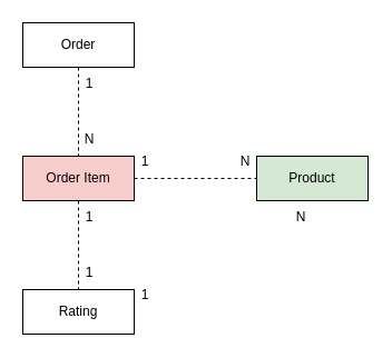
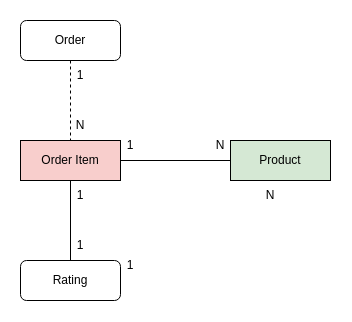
- <mxCell id="3" value="Order" style="whiteSpace=wrap;html=1;align=center;" parent="1" vertex="1"><mxGeometry x="20" y="20" width="100" height="40" as="geometry" /></mxCell>
+ <mxCell id="3" value="Order" style="whiteSpace=wrap;html=1;align=center;rounded=1;" parent="1" vertex="1"><mxGeometry x="20" y="20" width="100" height="40" as="geometry" /></mxCell>
- <mxCell id="4" style="edgeStyle=orthogonalEdgeStyle;rounded=0;orthogonalLoop=1;jettySize=auto;html=1;exitX=1;exitY=0.5;exitDx=0;exitDy=0;endArrow=none;endFill=0;dashed=1;" parent="1" source="6" target="8" edge="1"><mxGeometry relative="1" as="geometry" /></mxCell>
+ <mxCell id="4" style="edgeStyle=orthogonalEdgeStyle;rounded=0;orthogonalLoop=1;jettySize=auto;html=1;exitX=1;exitY=0.5;exitDx=0;exitDy=0;endArrow=none;endFill=0;" parent="1" source="6" target="8" edge="1"><mxGeometry relative="1" as="geometry" /></mxCell>
- <mxCell id="5" style="edgeStyle=orthogonalEdgeStyle;rounded=0;orthogonalLoop=1;jettySize=auto;html=1;exitX=0.5;exitY=1;exitDx=0;exitDy=0;entryX=0.5;entryY=0;entryDx=0;entryDy=0;endArrow=none;endFill=0;dashed=1;" parent="1" source="6" target="7" edge="1"><mxGeometry relative="1" as="geometry" /></mxCell>
+ <mxCell id="5" style="edgeStyle=orthogonalEdgeStyle;rounded=0;orthogonalLoop=1;jettySize=auto;html=1;exitX=0.5;exitY=1;exitDx=0;exitDy=0;entryX=0.5;entryY=0;entryDx=0;entryDy=0;endArrow=none;endFill=0;" parent="1" source="6" target="7" edge="1"><mxGeometry relative="1" as="geometry" /></mxCell>
- <mxCell id="7" value="Rating" style="whiteSpace=wrap;html=1;align=center;" parent="1" vertex="1"><mxGeometry x="20" y="260" width="100" height="40" as="geometry" /></mxCell>
+ <mxCell id="7" value="Rating" style="whiteSpace=wrap;html=1;align=center;rounded=1;" parent="1" vertex="1"><mxGeometry x="20" y="260" width="100" height="40" as="geometry" /></mxCell>
